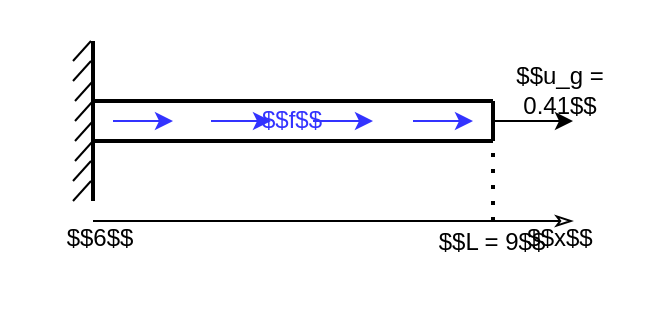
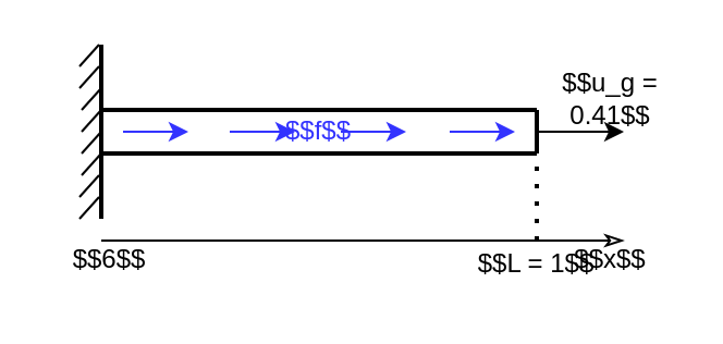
- <mxCell id="18" value="$$L = 9$$" style="text;html=1;strokeColor=none;fillColor=none;align=center;verticalAlign=middle;whiteSpace=wrap;rounded=0;" parent="1" vertex="1"><mxGeometry x="216" y="106" width="60" height="30" as="geometry" /></mxCell>
+ <mxCell id="18" value="$$L = 1$$" style="text;html=1;strokeColor=none;fillColor=none;align=center;verticalAlign=middle;whiteSpace=wrap;rounded=0;" parent="1" vertex="1"><mxGeometry x="216" y="106" width="60" height="30" as="geometry" /></mxCell>
